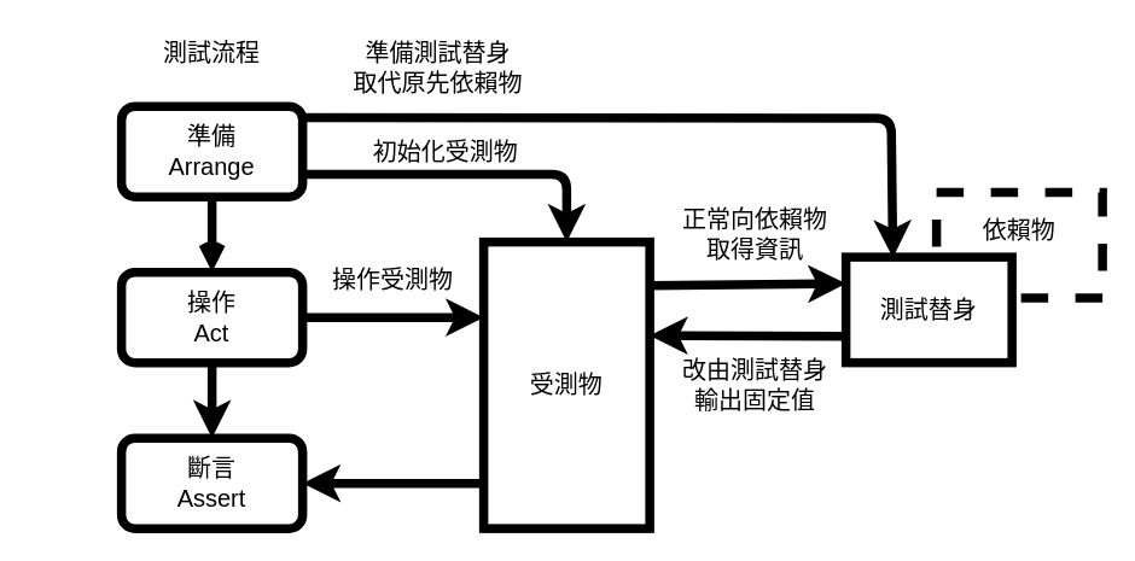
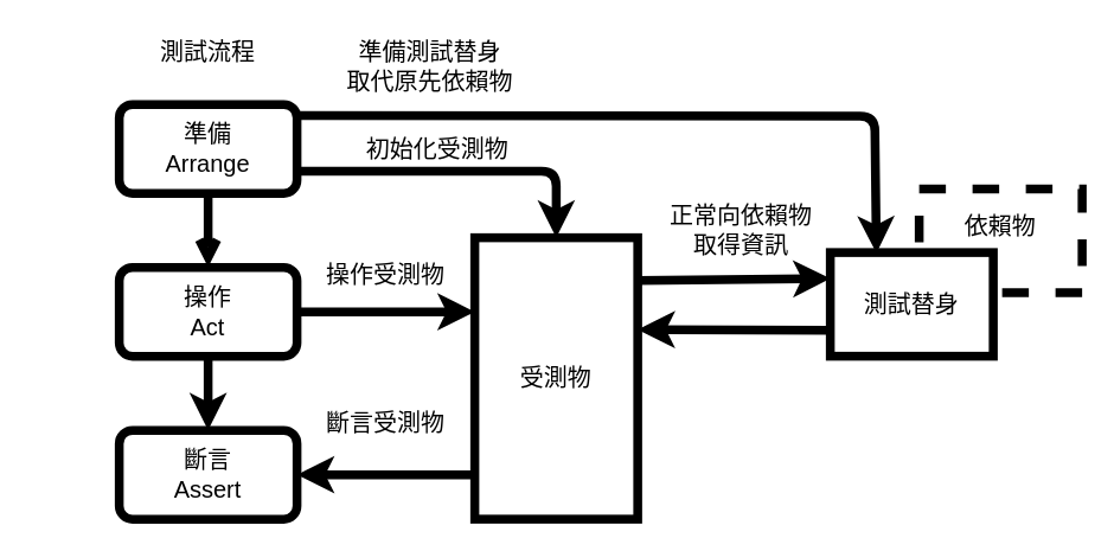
- <mxCell id="19" value="&lt;font style=&quot;font-size: 16px;&quot;&gt;改由測試替身&lt;br&gt;輸出固定值&lt;br&gt;&lt;/font&gt;" style="text;html=1;strokeColor=none;fillColor=none;align=center;verticalAlign=middle;whiteSpace=wrap;rounded=0;strokeWidth=6;" parent="1" vertex="1"><mxGeometry x="450" y="240" width="100" height="30" as="geometry" /></mxCell>
+ <mxCell id="21" value="&lt;font style=&quot;font-size: 16px;&quot;&gt;斷言受測物&lt;br&gt;&lt;/font&gt;" style="text;html=1;strokeColor=none;fillColor=none;align=center;verticalAlign=middle;whiteSpace=wrap;rounded=0;strokeWidth=6;" parent="1" vertex="1"><mxGeometry x="210" y="270" width="100" height="30" as="geometry" /></mxCell>
